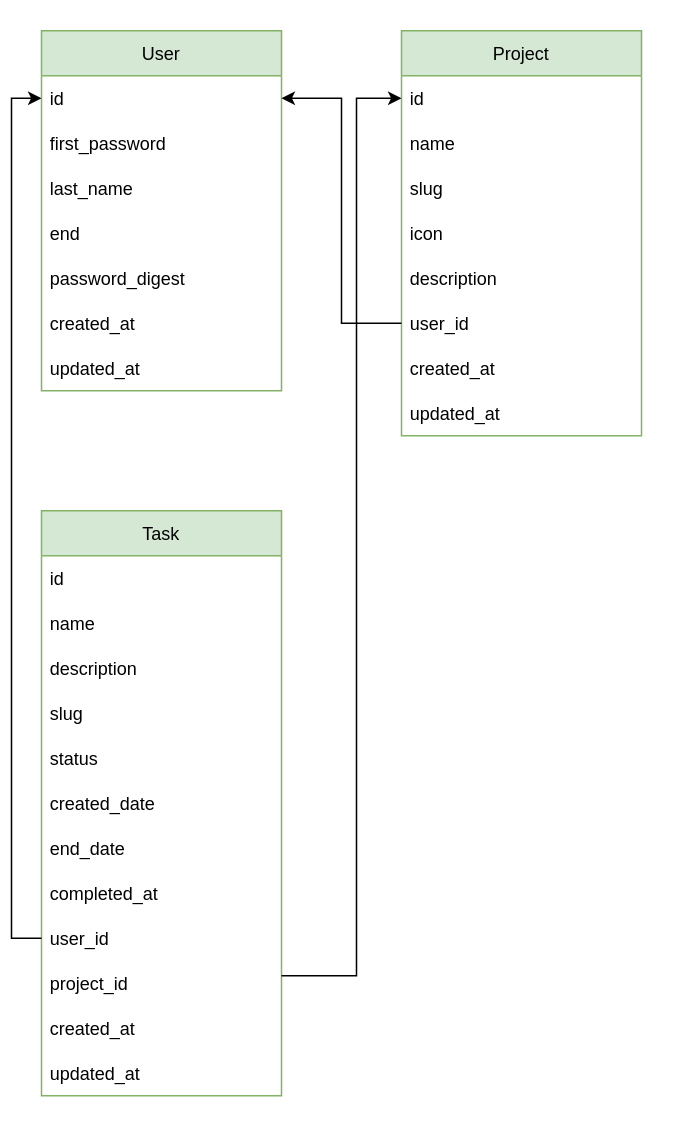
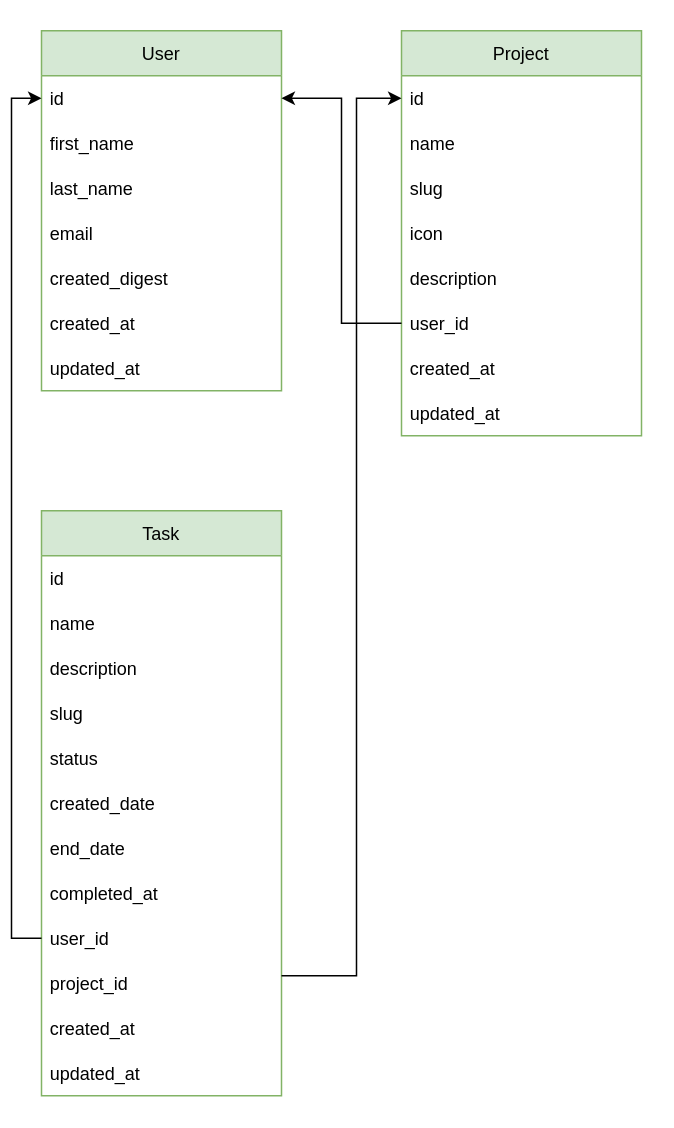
- <mxCell id="4" value="first_password" style="text;strokeColor=none;fillColor=none;align=left;verticalAlign=middle;spacingLeft=4;spacingRight=4;overflow=hidden;points=[[0,0.5],[1,0.5]];portConstraint=eastwest;rotatable=0;" vertex="1" parent="2"><mxGeometry y="60" width="160" height="30" as="geometry" /></mxCell>
+ <mxCell id="4" value="first_name" style="text;strokeColor=none;fillColor=none;align=left;verticalAlign=middle;spacingLeft=4;spacingRight=4;overflow=hidden;points=[[0,0.5],[1,0.5]];portConstraint=eastwest;rotatable=0;" vertex="1" parent="2"><mxGeometry y="60" width="160" height="30" as="geometry" /></mxCell>
- <mxCell id="6" value="end" style="text;strokeColor=none;fillColor=none;align=left;verticalAlign=middle;spacingLeft=4;spacingRight=4;overflow=hidden;points=[[0,0.5],[1,0.5]];portConstraint=eastwest;rotatable=0;" vertex="1" parent="2"><mxGeometry y="120" width="160" height="30" as="geometry" /></mxCell>
+ <mxCell id="6" value="email" style="text;strokeColor=none;fillColor=none;align=left;verticalAlign=middle;spacingLeft=4;spacingRight=4;overflow=hidden;points=[[0,0.5],[1,0.5]];portConstraint=eastwest;rotatable=0;" vertex="1" parent="2"><mxGeometry y="120" width="160" height="30" as="geometry" /></mxCell>
- <mxCell id="7" value="password_digest" style="text;strokeColor=none;fillColor=none;align=left;verticalAlign=middle;spacingLeft=4;spacingRight=4;overflow=hidden;points=[[0,0.5],[1,0.5]];portConstraint=eastwest;rotatable=0;" vertex="1" parent="2"><mxGeometry y="150" width="160" height="30" as="geometry" /></mxCell>
+ <mxCell id="7" value="created_digest" style="text;strokeColor=none;fillColor=none;align=left;verticalAlign=middle;spacingLeft=4;spacingRight=4;overflow=hidden;points=[[0,0.5],[1,0.5]];portConstraint=eastwest;rotatable=0;" vertex="1" parent="2"><mxGeometry y="150" width="160" height="30" as="geometry" /></mxCell>
